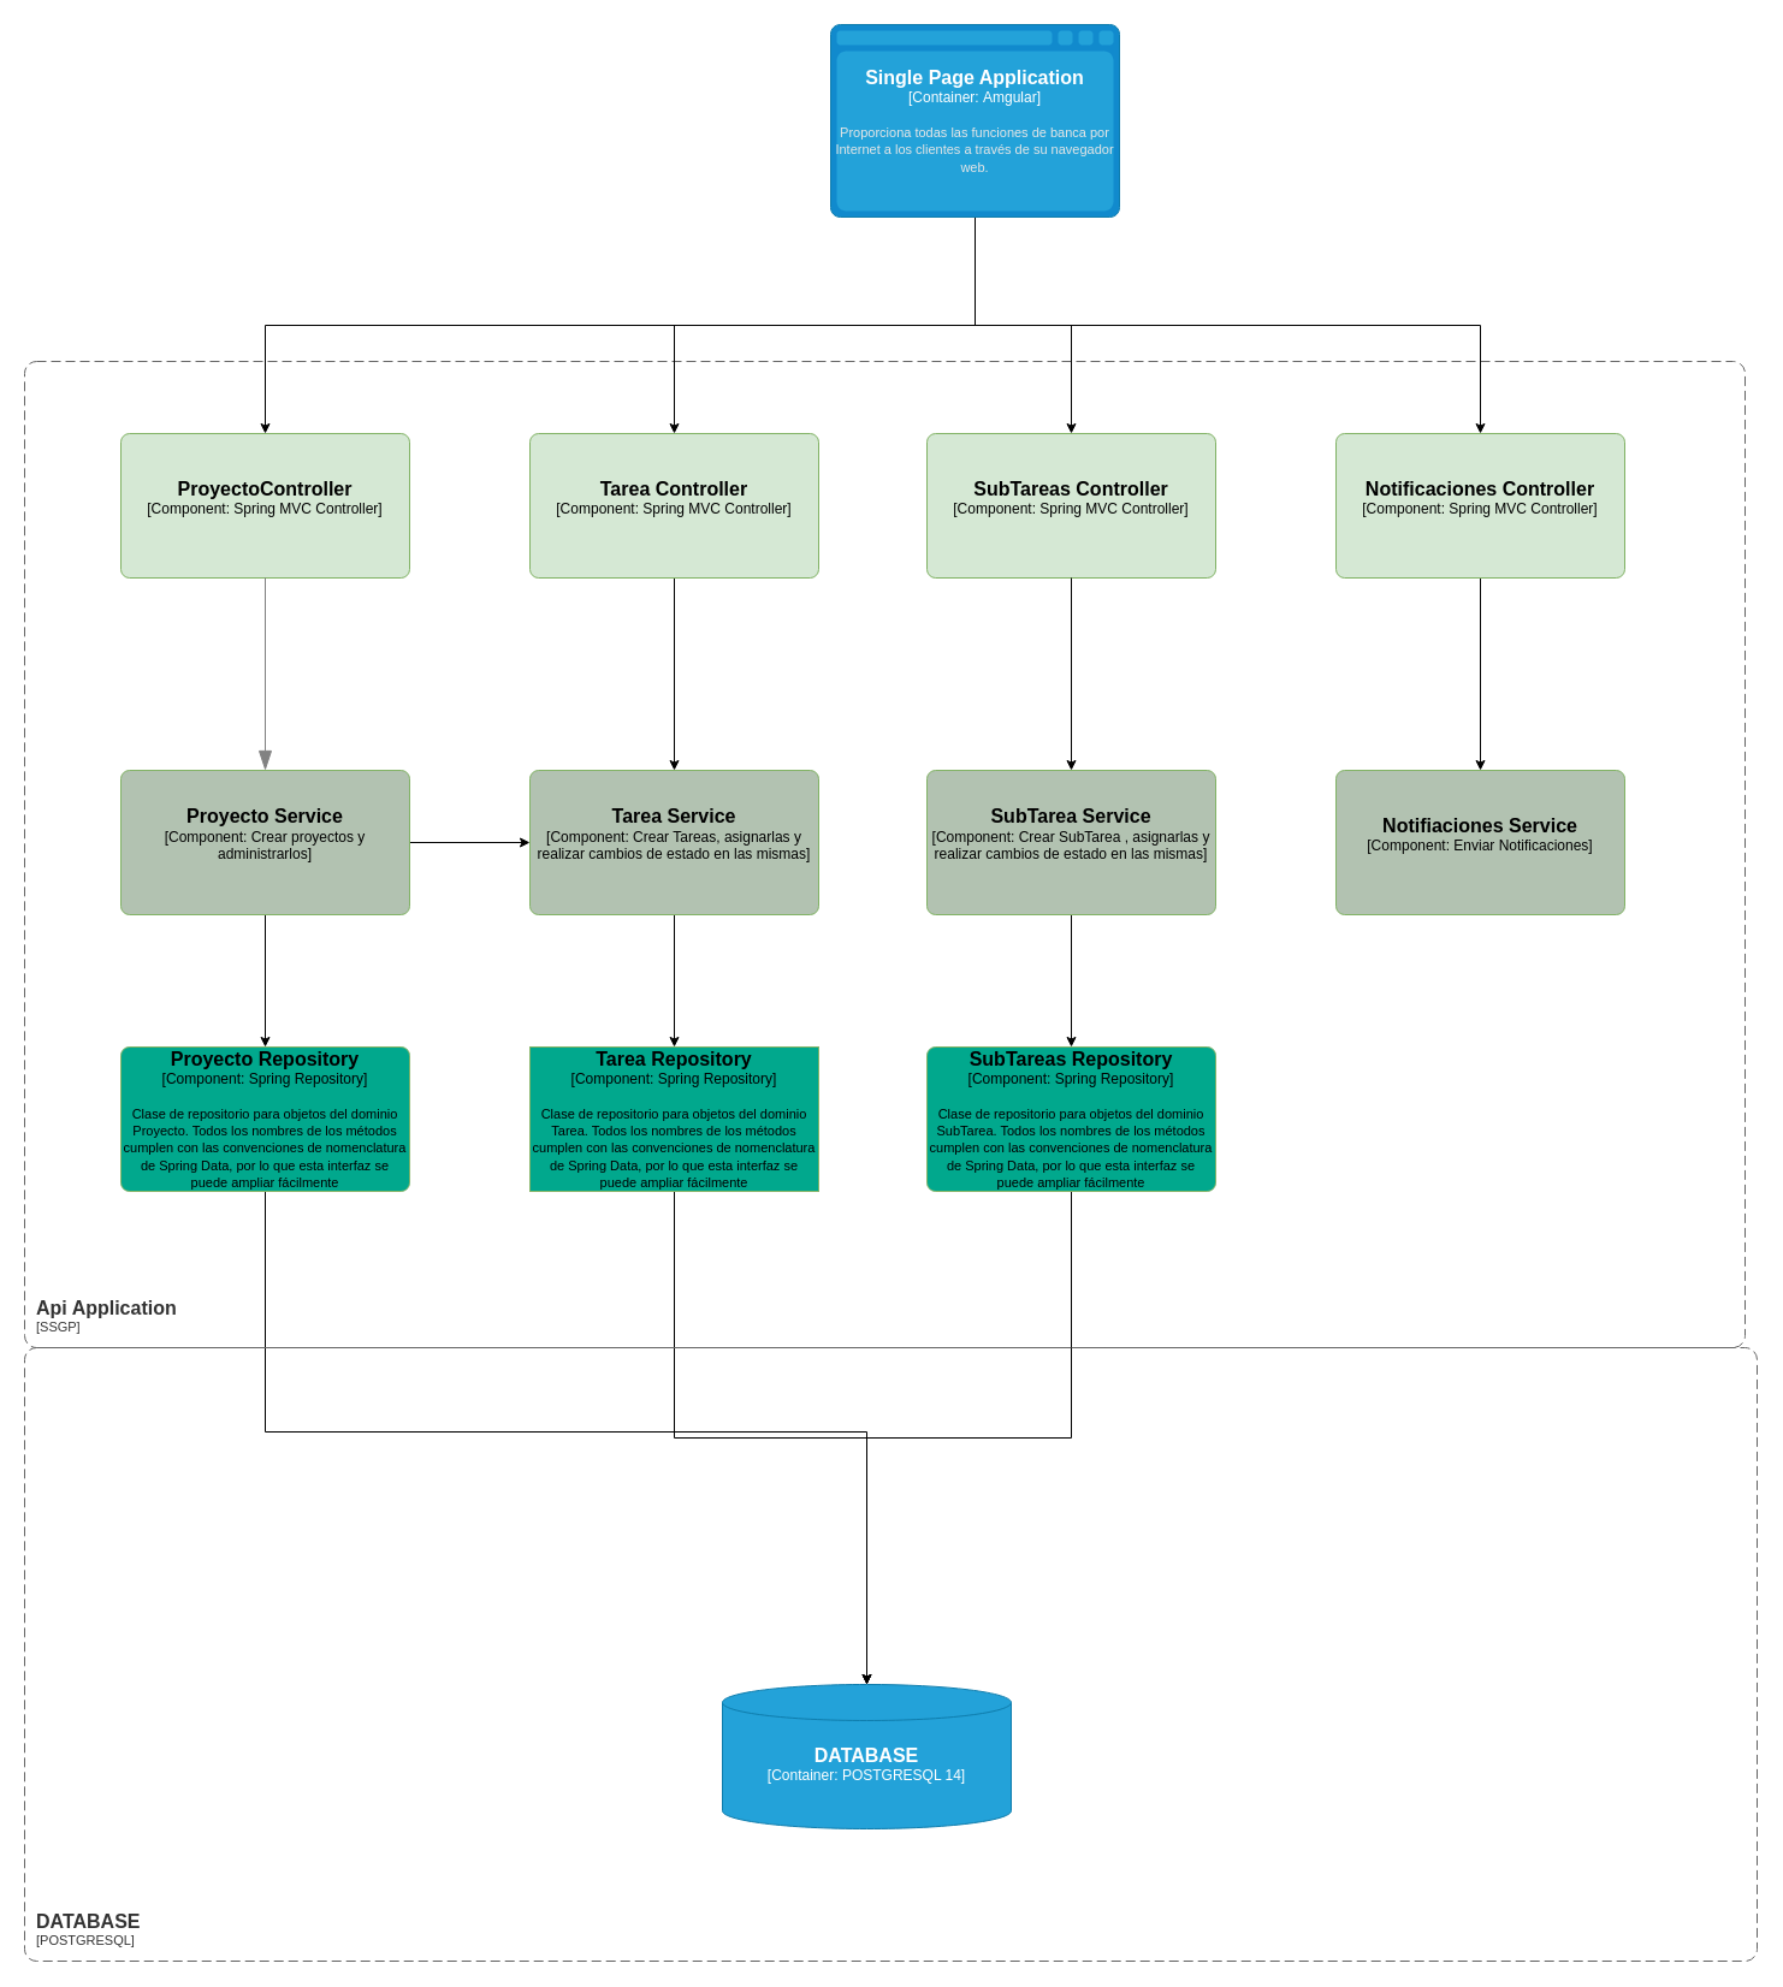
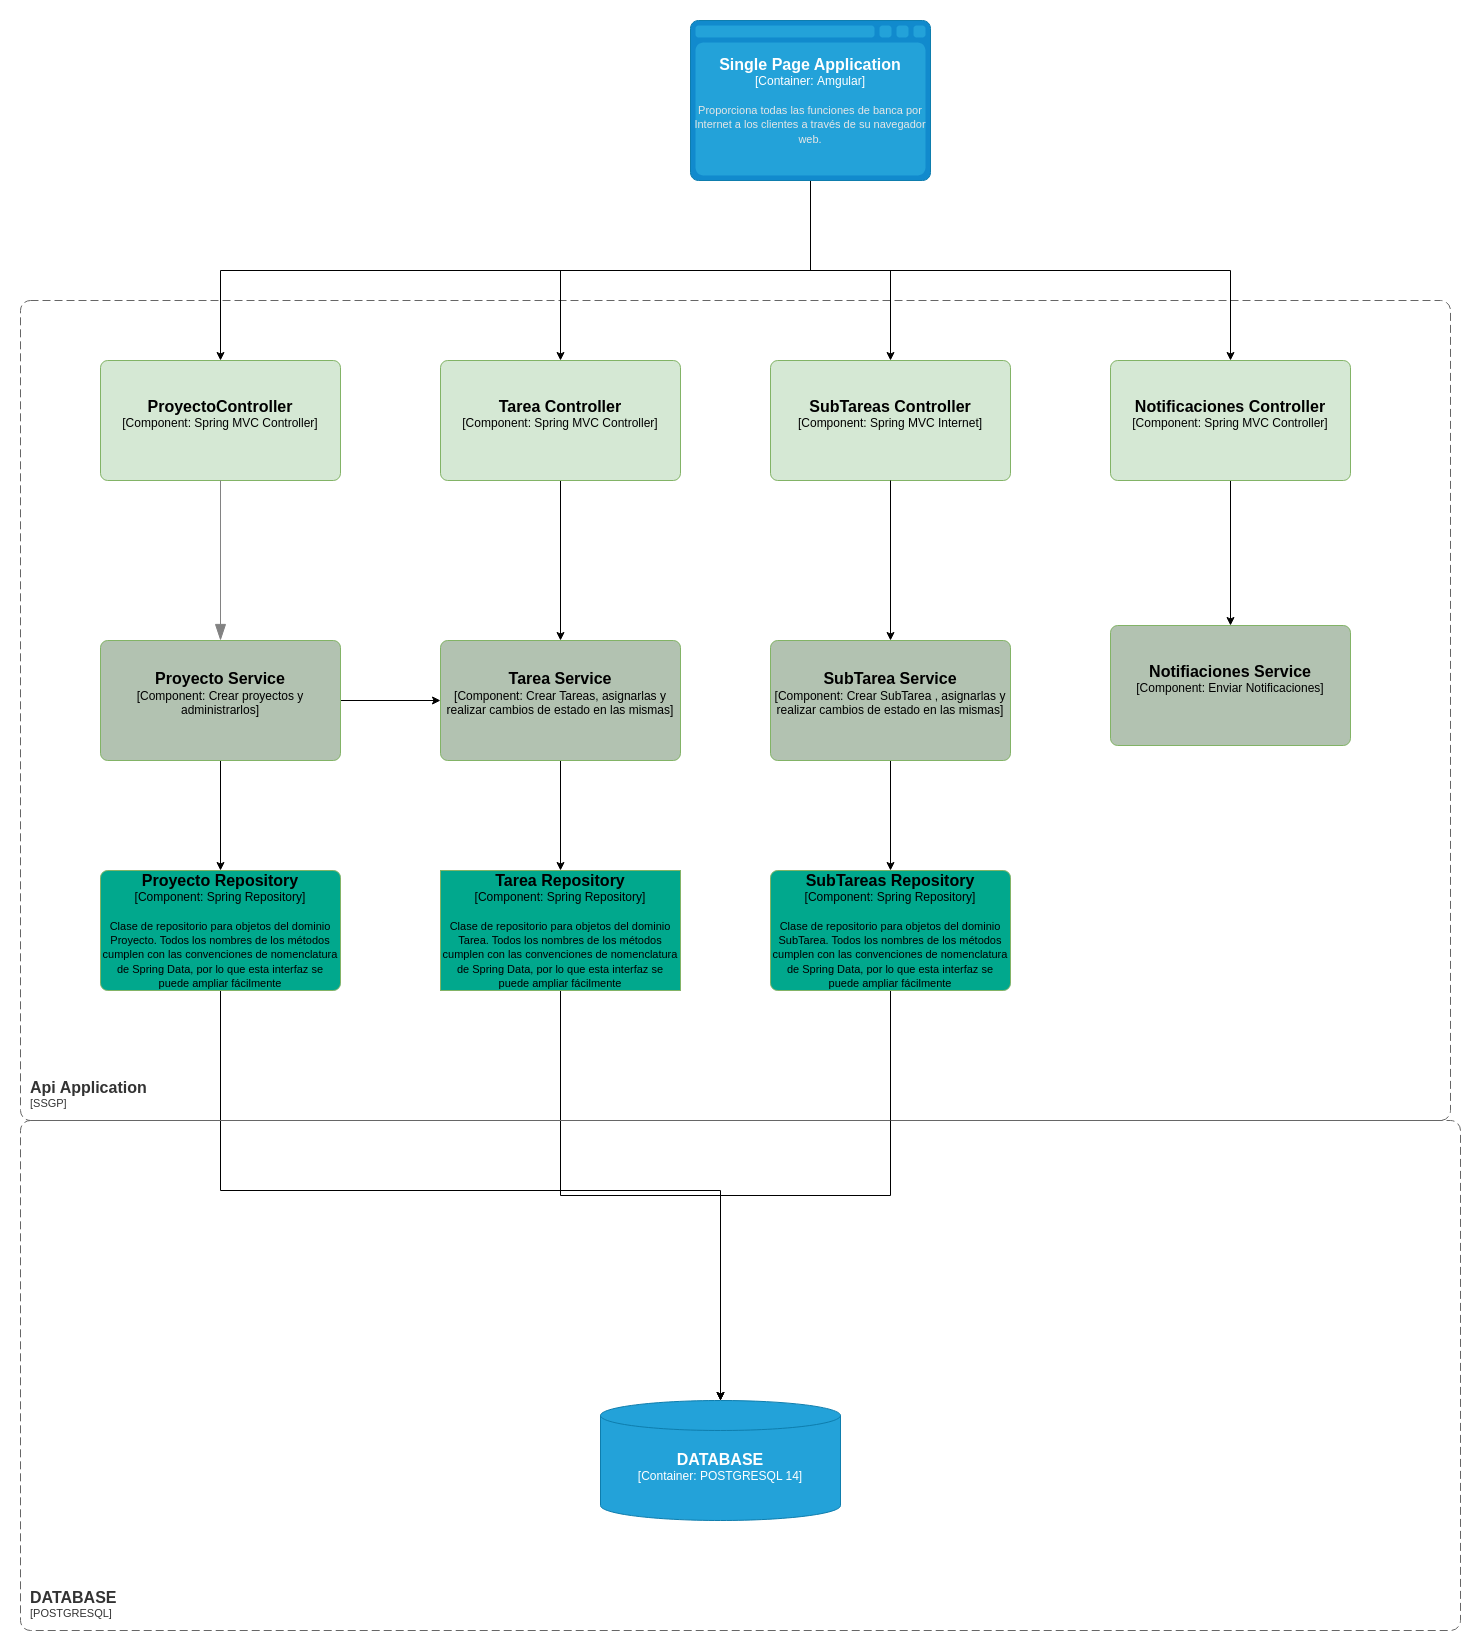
- <mxCell id="5" value="&lt;font style=&quot;font-size: 16px&quot;&gt;&lt;b&gt;SubTareas Controller&lt;/b&gt;&lt;/font&gt;&lt;div&gt;[Component: Spring MVC Controller]&lt;/div&gt;&lt;br&gt;&lt;div&gt;&lt;font style=&quot;font-size: 11px&quot;&gt;&lt;/font&gt;&lt;/div&gt;" style="rounded=1;whiteSpace=wrap;html=1;labelBackgroundColor=none;fillColor=#d5e8d4;align=center;arcSize=6;strokeColor=#82b366;metaEdit=1;resizable=0;points=[[0.25,0,0],[0.5,0,0],[0.75,0,0],[1,0.25,0],[1,0.5,0],[1,0.75,0],[0.75,1,0],[0.5,1,0],[0.25,1,0],[0,0.75,0],[0,0.5,0],[0,0.25,0]];" vertex="1" parent="1"><mxGeometry x="770" y="360" width="240" height="120" as="geometry" /></mxCell>
+ <mxCell id="5" value="&lt;font style=&quot;font-size: 16px&quot;&gt;&lt;b&gt;SubTareas Controller&lt;/b&gt;&lt;/font&gt;&lt;div&gt;[Component: Spring MVC Internet]&lt;/div&gt;&lt;br&gt;&lt;div&gt;&lt;font style=&quot;font-size: 11px&quot;&gt;&lt;/font&gt;&lt;/div&gt;" style="rounded=1;whiteSpace=wrap;html=1;labelBackgroundColor=none;fillColor=#d5e8d4;align=center;arcSize=6;strokeColor=#82b366;metaEdit=1;resizable=0;points=[[0.25,0,0],[0.5,0,0],[0.75,0,0],[1,0.25,0],[1,0.5,0],[1,0.75,0],[0.75,1,0],[0.5,1,0],[0.25,1,0],[0,0.75,0],[0,0.5,0],[0,0.25,0]];" vertex="1" parent="1"><mxGeometry x="770" y="360" width="240" height="120" as="geometry" /></mxCell>
- <mxCell id="24" value="&lt;font style=&quot;font-size: 16px&quot;&gt;&lt;b&gt;Notifiaciones Service&lt;/b&gt;&lt;/font&gt;&lt;div&gt;[Component: Enviar Notificaciones]&lt;/div&gt;&lt;br&gt;&lt;div&gt;&lt;font style=&quot;font-size: 11px&quot;&gt;&lt;/font&gt;&lt;/div&gt;" style="rounded=1;whiteSpace=wrap;html=1;labelBackgroundColor=none;fillColor=#B2C2B1;align=center;arcSize=6;strokeColor=#82b366;metaEdit=1;resizable=0;points=[[0.25,0,0],[0.5,0,0],[0.75,0,0],[1,0.25,0],[1,0.5,0],[1,0.75,0],[0.75,1,0],[0.5,1,0],[0.25,1,0],[0,0.75,0],[0,0.5,0],[0,0.25,0]];" vertex="1" parent="1"><mxGeometry x="1110" y="640" width="240" height="120" as="geometry" /></mxCell>
+ <mxCell id="24" value="&lt;font style=&quot;font-size: 16px&quot;&gt;&lt;b&gt;Notifiaciones Service&lt;/b&gt;&lt;/font&gt;&lt;div&gt;[Component: Enviar Notificaciones]&lt;/div&gt;&lt;br&gt;&lt;div&gt;&lt;font style=&quot;font-size: 11px&quot;&gt;&lt;/font&gt;&lt;/div&gt;" style="rounded=1;whiteSpace=wrap;html=1;labelBackgroundColor=none;fillColor=#B2C2B1;align=center;arcSize=6;strokeColor=#82b366;metaEdit=1;resizable=0;points=[[0.25,0,0],[0.5,0,0],[0.75,0,0],[1,0.25,0],[1,0.5,0],[1,0.75,0],[0.75,1,0],[0.5,1,0],[0.25,1,0],[0,0.75,0],[0,0.5,0],[0,0.25,0]];" vertex="1" parent="1"><mxGeometry x="1110" y="625" width="240" height="120" as="geometry" /></mxCell>
